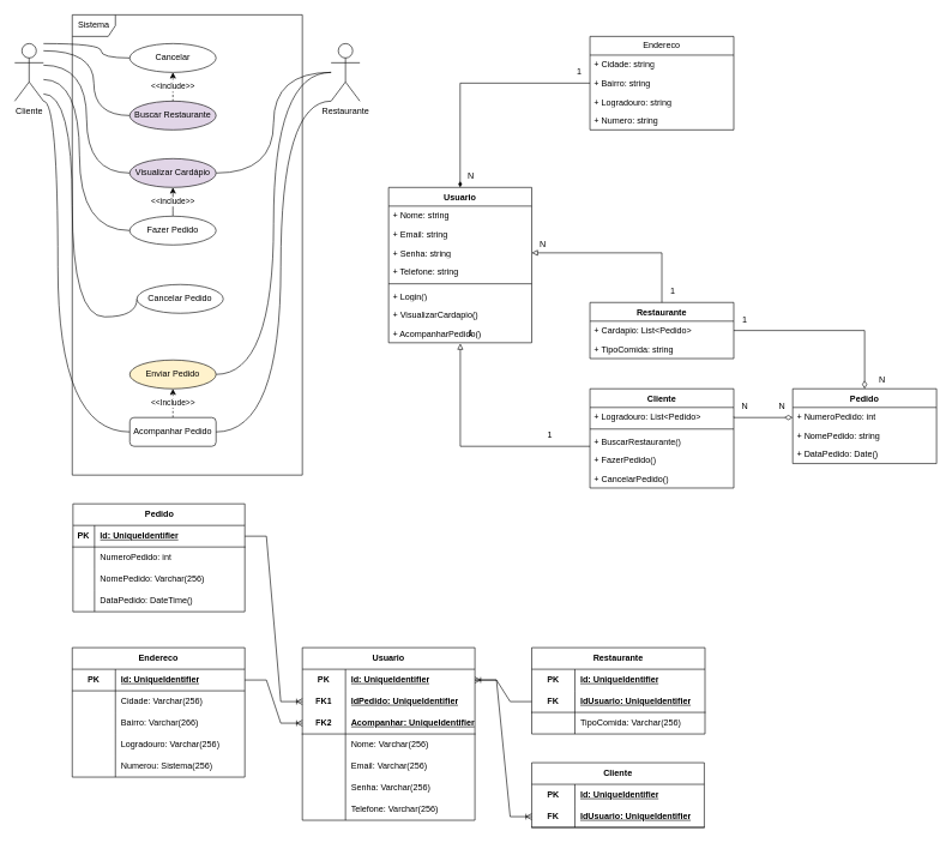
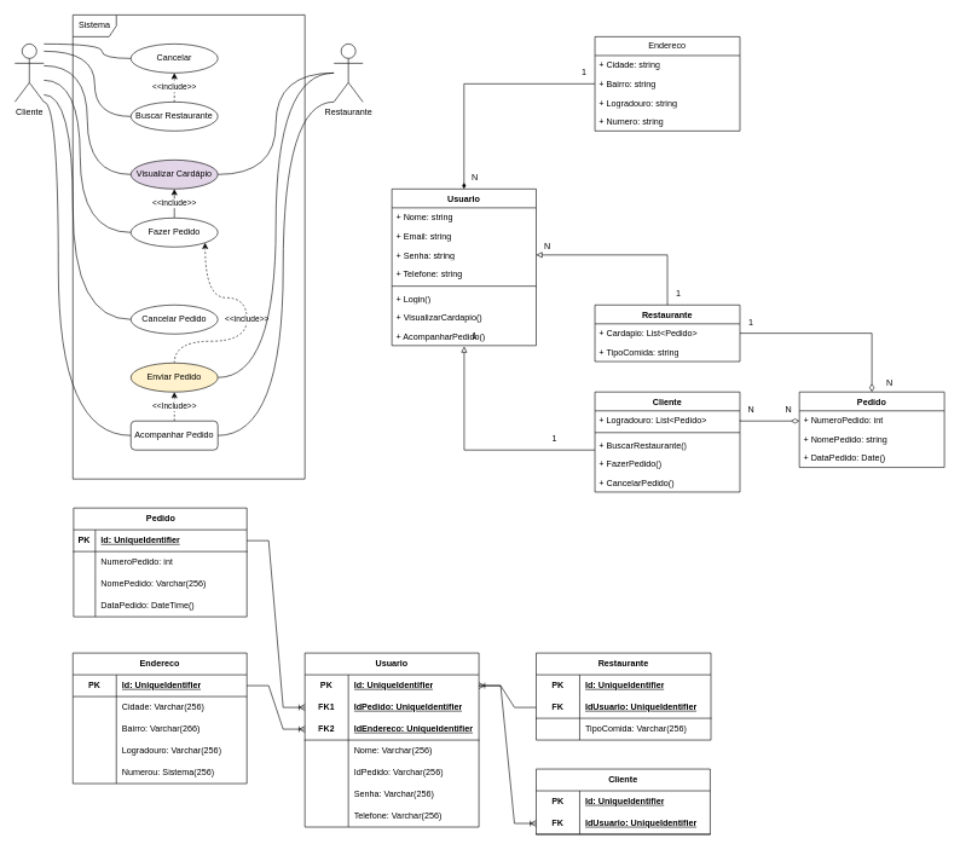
- <mxCell id="13" value="Buscar Restaurante" style="ellipse;whiteSpace=wrap;html=1;fillColor=#e1d5e7;" parent="1" vertex="1"><mxGeometry x="180" y="140" width="120" height="40" as="geometry" /></mxCell>
+ <mxCell id="13" value="Buscar Restaurante" style="ellipse;whiteSpace=wrap;html=1;" parent="1" vertex="1"><mxGeometry x="180" y="140" width="120" height="40" as="geometry" /></mxCell>
- <mxCell id="11" value="Cancelar Pedido" style="ellipse;whiteSpace=wrap;html=1;" parent="1" vertex="1"><mxGeometry x="190" y="395" width="120" height="40" as="geometry" /></mxCell>
+ <mxCell id="11" value="Cancelar Pedido" style="ellipse;whiteSpace=wrap;html=1;" parent="1" vertex="1"><mxGeometry x="180" y="420" width="120" height="40" as="geometry" /></mxCell>
+ <mxCell id="9" value="&amp;lt;&amp;lt;include&amp;gt;&amp;gt;" style="edgeStyle=orthogonalEdgeStyle;rounded=0;orthogonalLoop=1;jettySize=auto;html=1;exitX=1;exitY=1;exitDx=0;exitDy=0;entryX=0.5;entryY=0;entryDx=0;entryDy=0;curved=1;endArrow=none;endFill=0;startArrow=classic;startFill=1;dashed=1;" edge="1" parent="1" source="10" target="48"><mxGeometry x="-0.0" relative="1" as="geometry"><Array as="points"><mxPoint x="282" y="410" /><mxPoint x="340" y="410" /><mxPoint x="340" y="470" /><mxPoint x="240" y="470" /></Array><mxPoint as="offset" /></mxGeometry></mxCell>
- <mxCell id="92" value="Acompanhar: UniqueIdentifier" style="shape=partialRectangle;connectable=0;fillColor=none;top=0;left=0;bottom=0;right=0;align=left;spacingLeft=6;fontStyle=5;overflow=hidden;html=1;whiteSpace=wrap;" vertex="1" parent="90"><mxGeometry x="60" width="180" height="30" as="geometry"><mxRectangle width="180" height="30" as="alternateBounds" /></mxGeometry></mxCell>
+ <mxCell id="92" value="IdEndereco: UniqueIdentifier" style="shape=partialRectangle;connectable=0;fillColor=none;top=0;left=0;bottom=0;right=0;align=left;spacingLeft=6;fontStyle=5;overflow=hidden;html=1;whiteSpace=wrap;" vertex="1" parent="90"><mxGeometry x="60" width="180" height="30" as="geometry"><mxRectangle width="180" height="30" as="alternateBounds" /></mxGeometry></mxCell>
- <mxCell id="98" value="Email: Varchar(256)" style="shape=partialRectangle;connectable=0;fillColor=none;top=0;left=0;bottom=0;right=0;align=left;spacingLeft=6;overflow=hidden;html=1;whiteSpace=wrap;" vertex="1" parent="96"><mxGeometry x="60" width="180" height="30" as="geometry"><mxRectangle width="180" height="30" as="alternateBounds" /></mxGeometry></mxCell>
+ <mxCell id="98" value="IdPedido: Varchar(256)" style="shape=partialRectangle;connectable=0;fillColor=none;top=0;left=0;bottom=0;right=0;align=left;spacingLeft=6;overflow=hidden;html=1;whiteSpace=wrap;" vertex="1" parent="96"><mxGeometry x="60" width="180" height="30" as="geometry"><mxRectangle width="180" height="30" as="alternateBounds" /></mxGeometry></mxCell>
